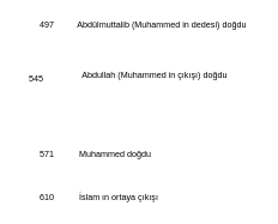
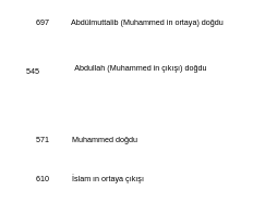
- <mxCell id="6" value="497" style="text;html=1;strokeColor=none;fillColor=none;align=center;verticalAlign=middle;whiteSpace=wrap;rounded=0;" vertex="1" parent="1"><mxGeometry x="35" y="20" width="60" height="30" as="geometry" /></mxCell>
+ <mxCell id="6" value="697" style="text;html=1;strokeColor=none;fillColor=none;align=center;verticalAlign=middle;whiteSpace=wrap;rounded=0;" vertex="1" parent="1"><mxGeometry x="35" y="20" width="60" height="30" as="geometry" /></mxCell>
- <mxCell id="7" value="Abdülmuttalib (Muhammed in dedesi) doğdu" style="text;html=1;strokeColor=none;fillColor=none;align=center;verticalAlign=middle;whiteSpace=wrap;rounded=0;" vertex="1" parent="1"><mxGeometry x="85" y="20" width="280" height="30" as="geometry" /></mxCell>
+ <mxCell id="7" value="Abdülmuttalib (Muhammed in ortaya) doğdu" style="text;html=1;strokeColor=none;fillColor=none;align=center;verticalAlign=middle;whiteSpace=wrap;rounded=0;" vertex="1" parent="1"><mxGeometry x="85" y="20" width="280" height="30" as="geometry" /></mxCell>
